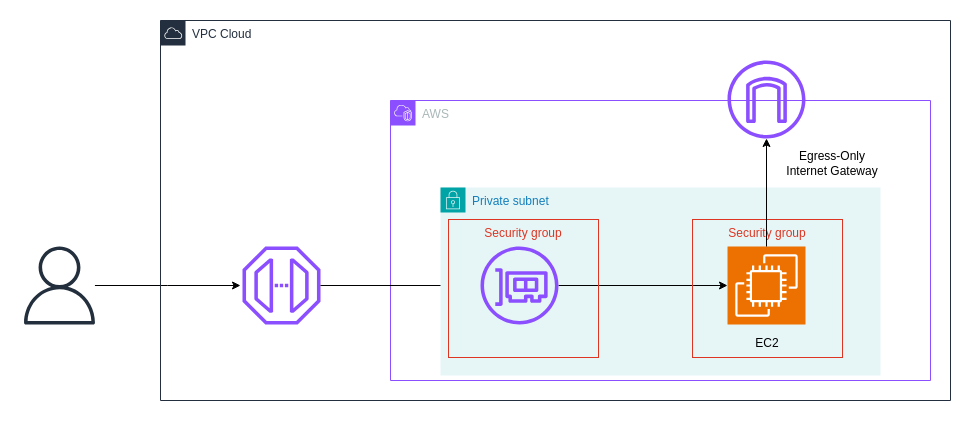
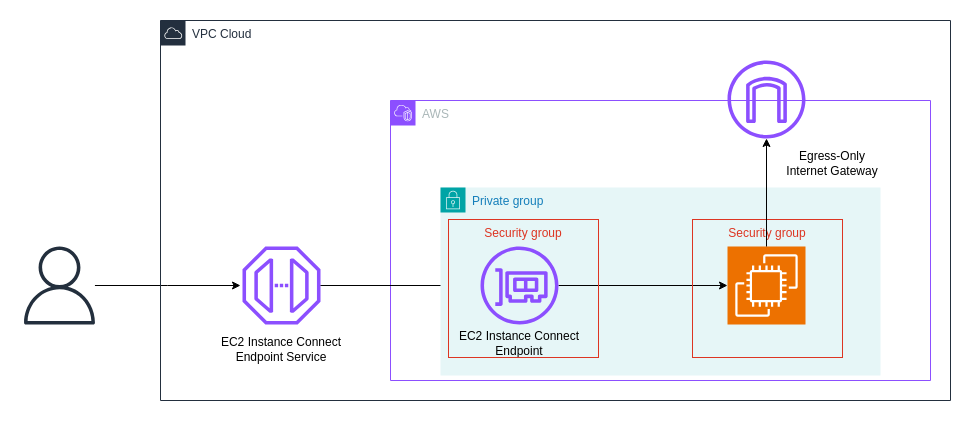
- <mxCell id="10" value="Private subnet" style="points=[[0,0],[0.25,0],[0.5,0],[0.75,0],[1,0],[1,0.25],[1,0.5],[1,0.75],[1,1],[0.75,1],[0.5,1],[0.25,1],[0,1],[0,0.75],[0,0.5],[0,0.25]];outlineConnect=0;gradientColor=none;html=1;whiteSpace=wrap;fontSize=12;fontStyle=0;container=1;pointerEvents=0;collapsible=0;recursiveResize=0;shape=mxgraph.aws4.group;grIcon=mxgraph.aws4.group_security_group;grStroke=0;strokeColor=#00A4A6;fillColor=#E6F6F7;verticalAlign=top;align=left;spacingLeft=30;fontColor=#147EBA;dashed=0;" parent="1" vertex="1"><mxGeometry x="440" y="187" width="440" height="188" as="geometry" /></mxCell>
+ <mxCell id="10" value="Private group" style="points=[[0,0],[0.25,0],[0.5,0],[0.75,0],[1,0],[1,0.25],[1,0.5],[1,0.75],[1,1],[0.75,1],[0.5,1],[0.25,1],[0,1],[0,0.75],[0,0.5],[0,0.25]];outlineConnect=0;gradientColor=none;html=1;whiteSpace=wrap;fontSize=12;fontStyle=0;container=1;pointerEvents=0;collapsible=0;recursiveResize=0;shape=mxgraph.aws4.group;grIcon=mxgraph.aws4.group_security_group;grStroke=0;strokeColor=#00A4A6;fillColor=#E6F6F7;verticalAlign=top;align=left;spacingLeft=30;fontColor=#147EBA;dashed=0;" parent="1" vertex="1"><mxGeometry x="440" y="187" width="440" height="188" as="geometry" /></mxCell>
+ <mxCell id="16" value="EC2 Instance Connect Endpoint" style="text;html=1;align=center;verticalAlign=middle;whiteSpace=wrap;rounded=0;" parent="10" vertex="1"><mxGeometry x="8" y="141" width="142" height="30" as="geometry" /></mxCell>
- <mxCell id="15" value="EC2" style="text;html=1;align=center;verticalAlign=middle;whiteSpace=wrap;rounded=0;" parent="13" vertex="1"><mxGeometry y="82" width="88" height="30" as="geometry" /></mxCell>
+ <mxCell id="5" value="EC2 Instance Connect Endpoint Service" style="text;html=1;align=center;verticalAlign=middle;whiteSpace=wrap;rounded=0;" parent="3" vertex="1"><mxGeometry y="88" width="142" height="30" as="geometry" /></mxCell>
